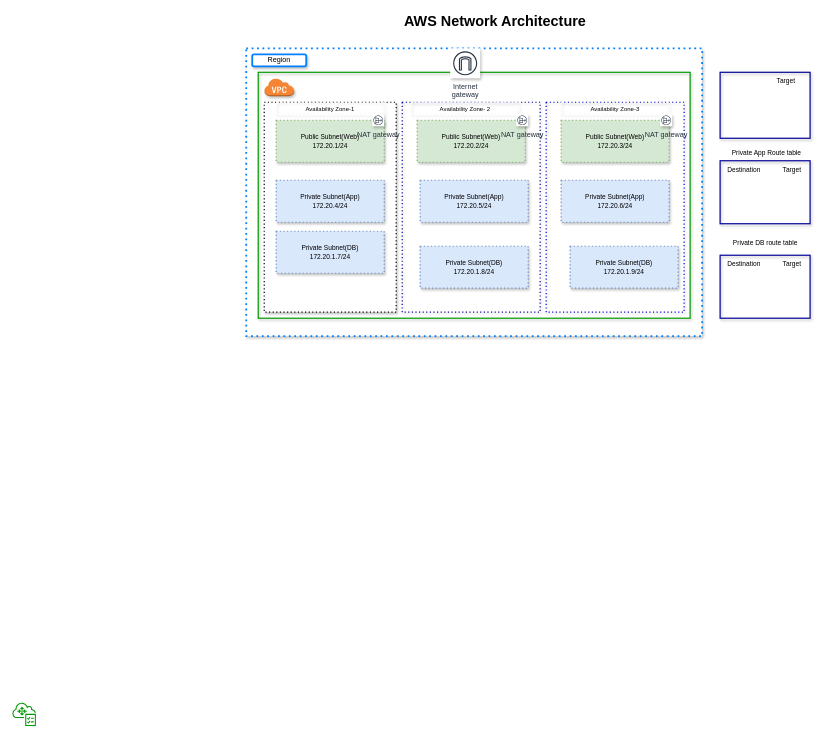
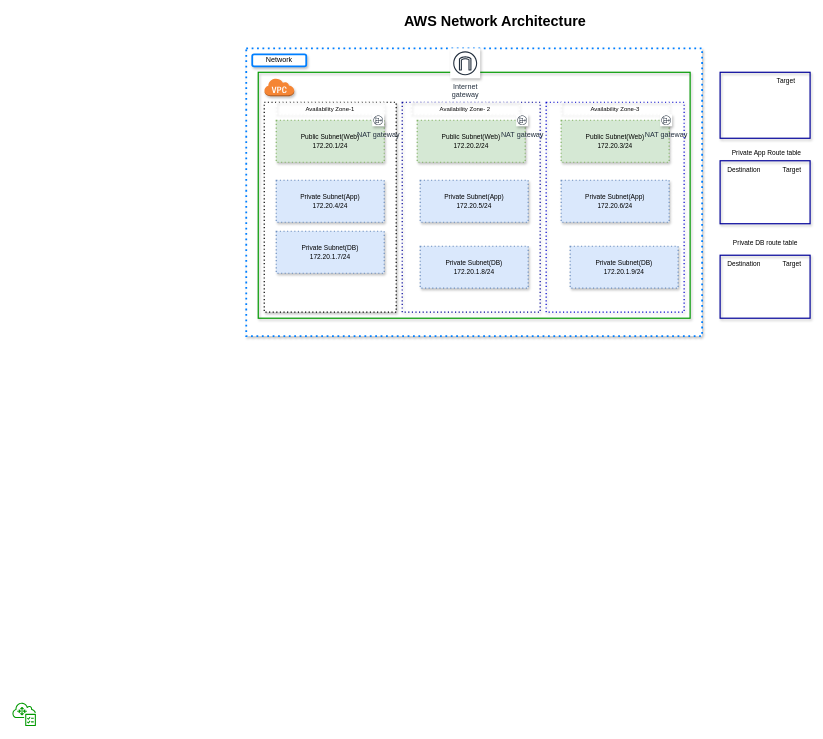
- <mxCell id="5" value="Region" style="rounded=1;whiteSpace=wrap;html=1;shadow=1;strokeColor=#007FFF;strokeWidth=3;fillColor=#FFFFFF;" parent="1" vertex="1"><mxGeometry x="420" y="90" width="90" height="20" as="geometry" /></mxCell>
+ <mxCell id="5" value="Network" style="rounded=1;whiteSpace=wrap;html=1;shadow=1;strokeColor=#007FFF;strokeWidth=3;fillColor=#FFFFFF;" parent="1" vertex="1"><mxGeometry x="420" y="90" width="90" height="20" as="geometry" /></mxCell>
